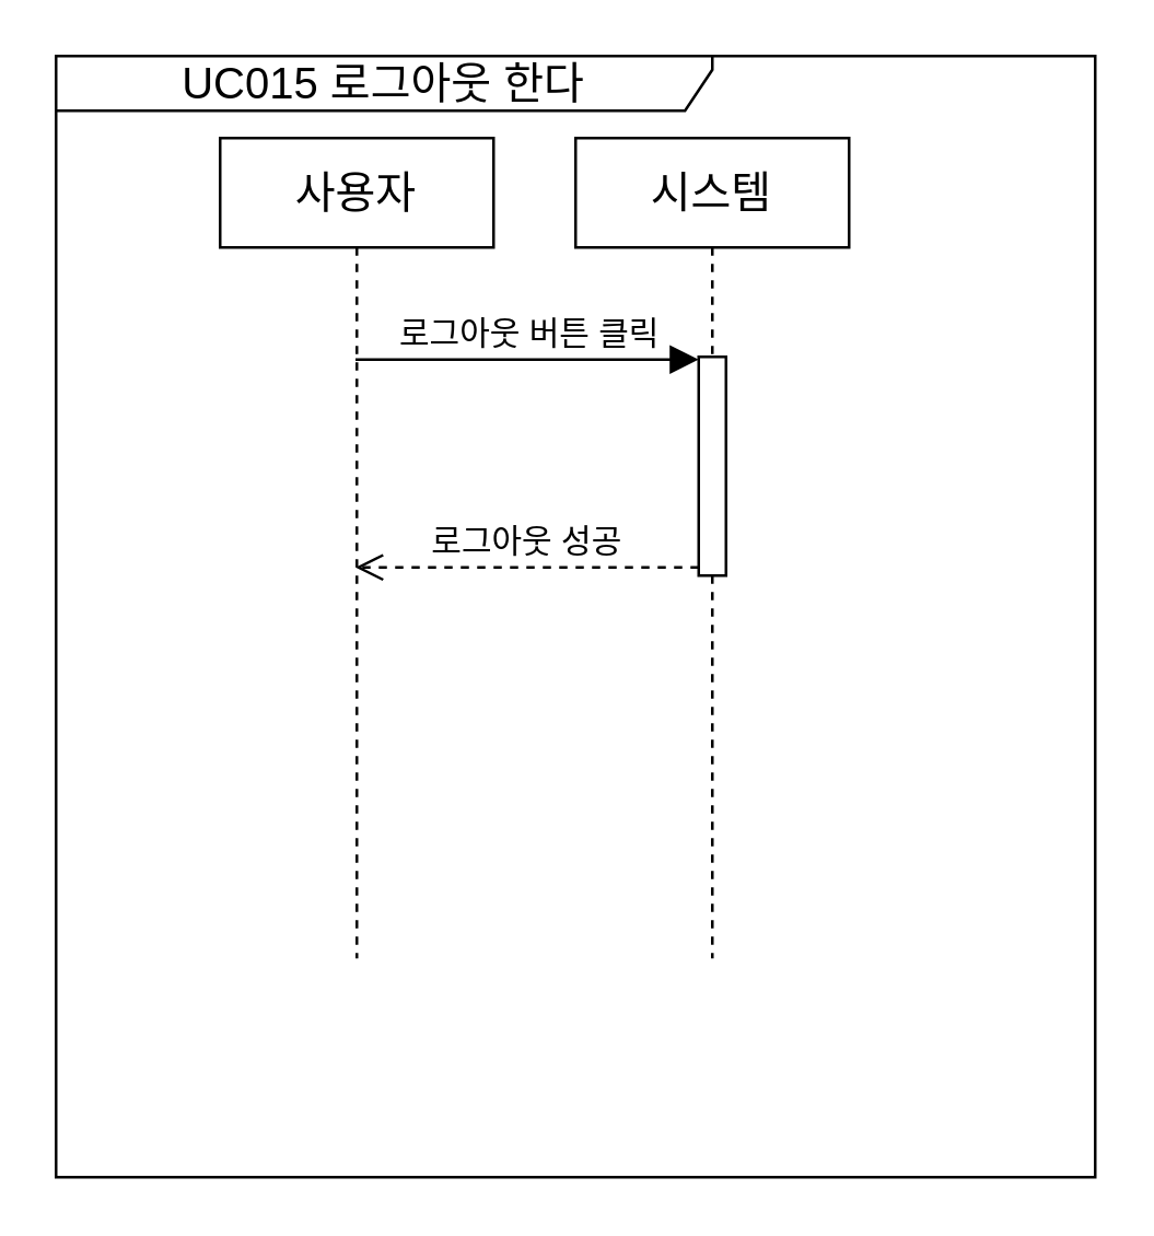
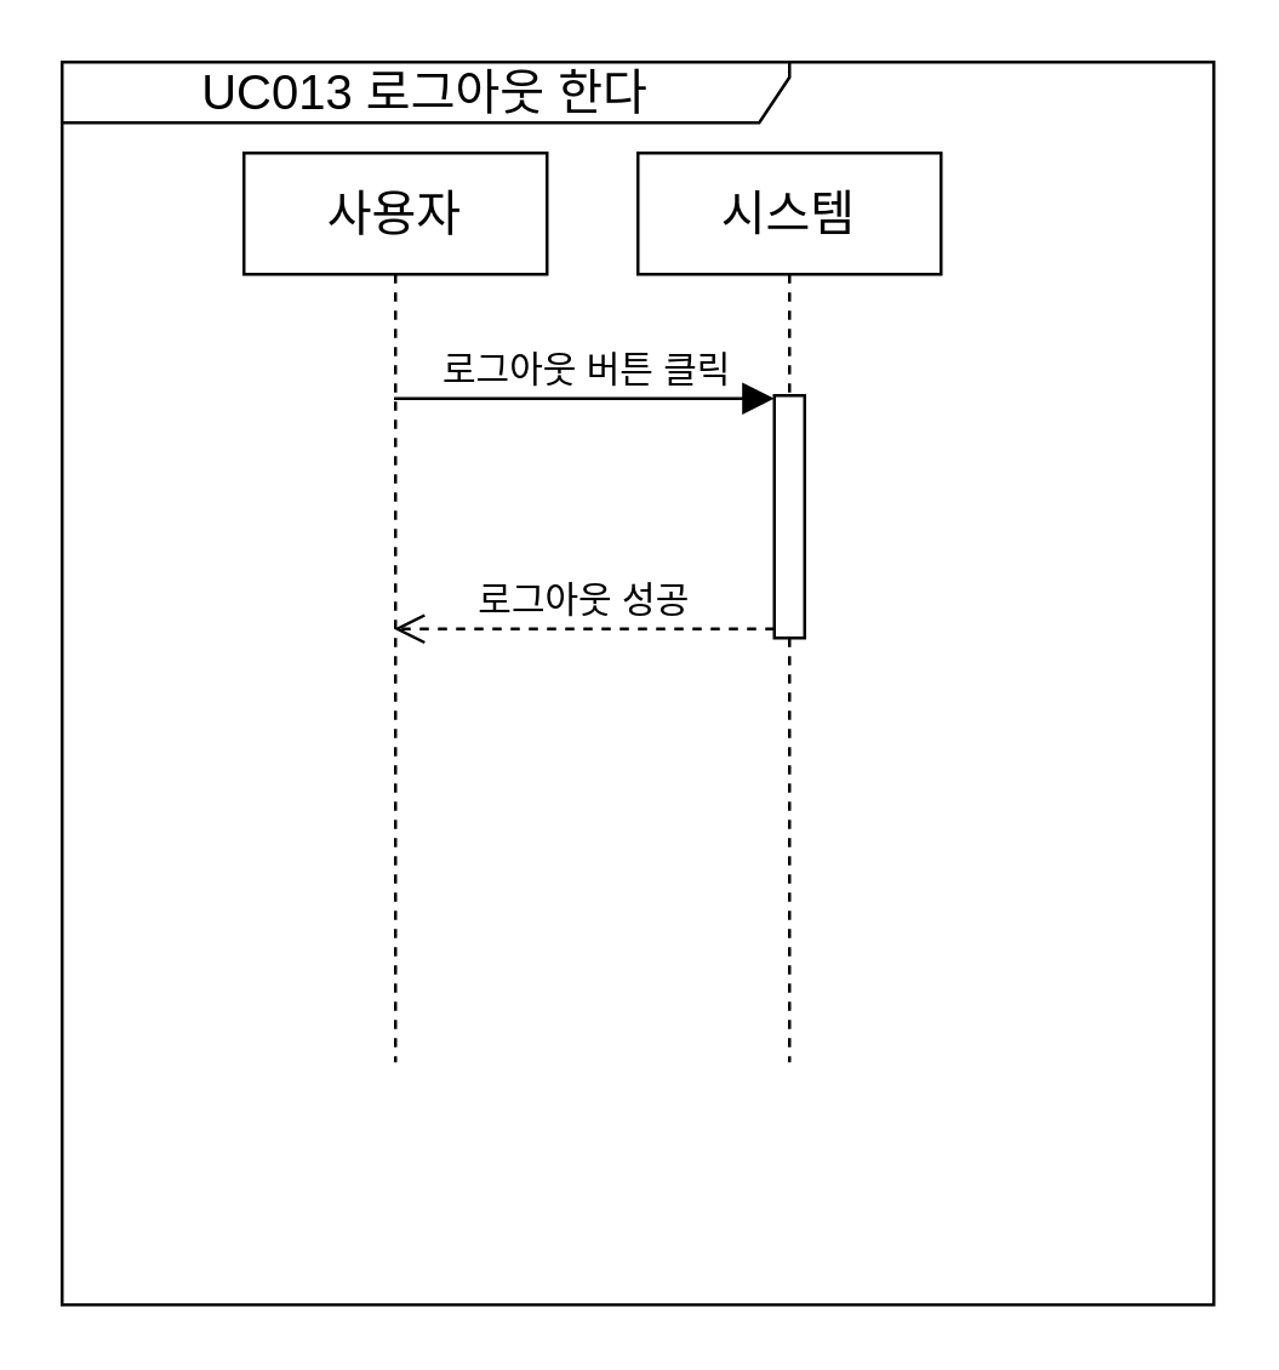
- <mxCell id="7" value="UC015 로그아웃 한다" style="shape=umlFrame;whiteSpace=wrap;html=1;pointerEvents=0;fontSize=16;width=240;height=20;" vertex="1" parent="1"><mxGeometry x="20" y="20" width="380" height="410" as="geometry" /></mxCell>
+ <mxCell id="7" value="UC013 로그아웃 한다" style="shape=umlFrame;whiteSpace=wrap;html=1;pointerEvents=0;fontSize=16;width=240;height=20;" vertex="1" parent="1"><mxGeometry x="20" y="20" width="380" height="410" as="geometry" /></mxCell>
